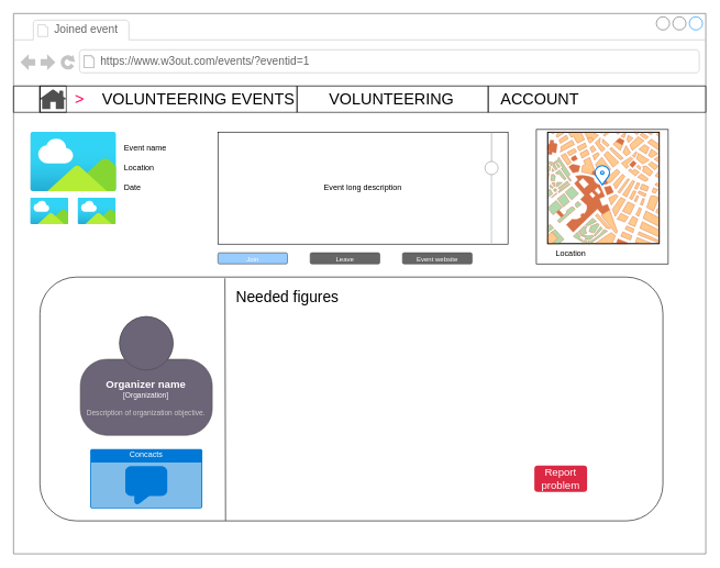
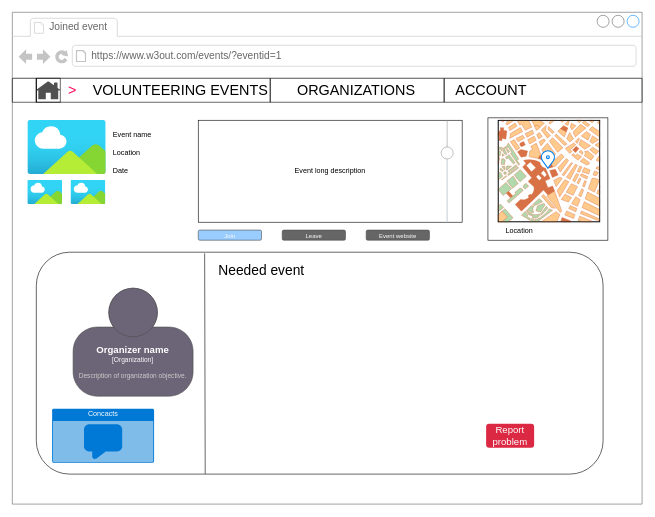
- <mxCell id="36" value="&lt;span style=&quot;font-size: 24px;&quot;&gt;VOLUNTEERING&lt;/span&gt;" style="text;html=1;align=center;verticalAlign=middle;resizable=0;points=[];autosize=1;strokeColor=none;fillColor=none;" vertex="1" parent="35"><mxGeometry x="33" width="220" height="40" as="geometry" /></mxCell>
+ <mxCell id="36" value="&lt;span style=&quot;font-size: 24px;&quot;&gt;ORGANIZATIONS&lt;/span&gt;" style="text;html=1;align=center;verticalAlign=middle;resizable=0;points=[];autosize=1;strokeColor=none;fillColor=none;" vertex="1" parent="35"><mxGeometry x="33" width="220" height="40" as="geometry" /></mxCell>
- <mxCell id="23" value="&lt;font style=&quot;font-size: 23px;&quot;&gt;Needed figures&lt;/font&gt;" style="text;html=1;align=center;verticalAlign=middle;resizable=0;points=[];autosize=1;strokeColor=none;fillColor=none;" vertex="1" parent="2"><mxGeometry x="325" y="410" width="180" height="40" as="geometry" /></mxCell>
+ <mxCell id="23" value="&lt;font style=&quot;font-size: 23px;&quot;&gt;Needed event&lt;/font&gt;" style="text;html=1;align=center;verticalAlign=middle;resizable=0;points=[];autosize=1;strokeColor=none;fillColor=none;" vertex="1" parent="2"><mxGeometry x="325" y="410" width="180" height="40" as="geometry" /></mxCell>
- <mxCell id="20" value="Concacts" style="html=1;strokeColor=none;fillColor=#0079D6;labelPosition=center;verticalLabelPosition=middle;verticalAlign=top;align=center;fontSize=12;outlineConnect=0;spacingTop=-6;fontColor=#FFFFFF;sketch=0;shape=mxgraph.sitemap.chat;" parent="2" vertex="1"><mxGeometry x="116.37" y="661" width="170" height="90" as="geometry" /></mxCell>
+ <mxCell id="20" value="Concacts" style="html=1;strokeColor=none;fillColor=#0079D6;labelPosition=center;verticalLabelPosition=middle;verticalAlign=top;align=center;fontSize=12;outlineConnect=0;spacingTop=-6;fontColor=#FFFFFF;sketch=0;shape=mxgraph.sitemap.chat;" parent="2" vertex="1"><mxGeometry x="66.37" y="661" width="170" height="90" as="geometry" /></mxCell>
